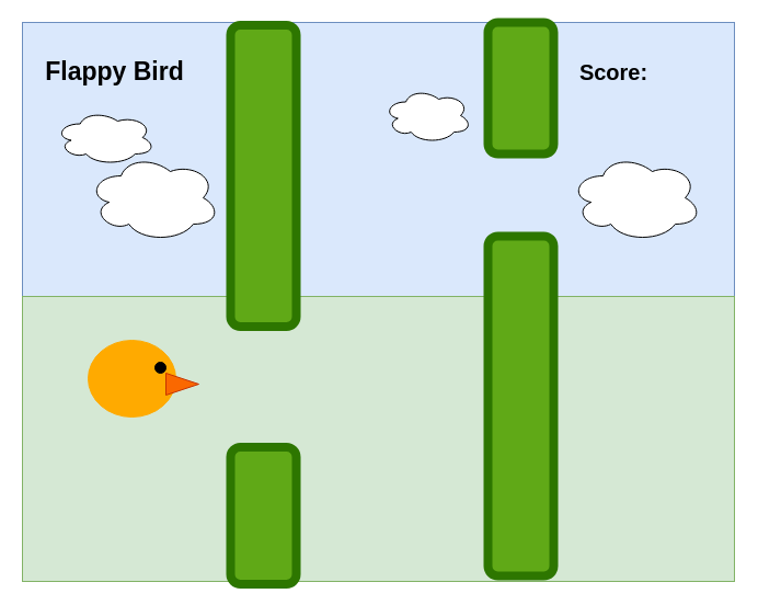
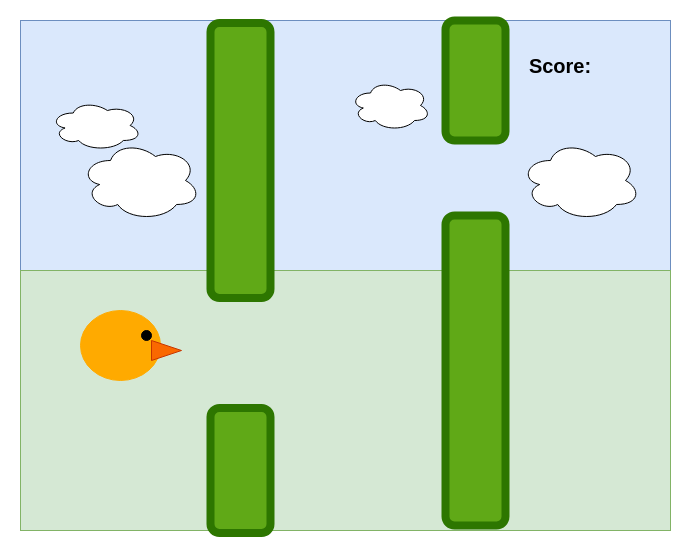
- <mxCell id="16" value="Flappy Bird" style="text;html=1;strokeColor=none;fillColor=none;align=center;verticalAlign=middle;whiteSpace=wrap;rounded=0;strokeWidth=3;fontSize=23;fontStyle=1" parent="1" vertex="1"><mxGeometry x="40" y="40" width="129" height="50" as="geometry" /></mxCell>
